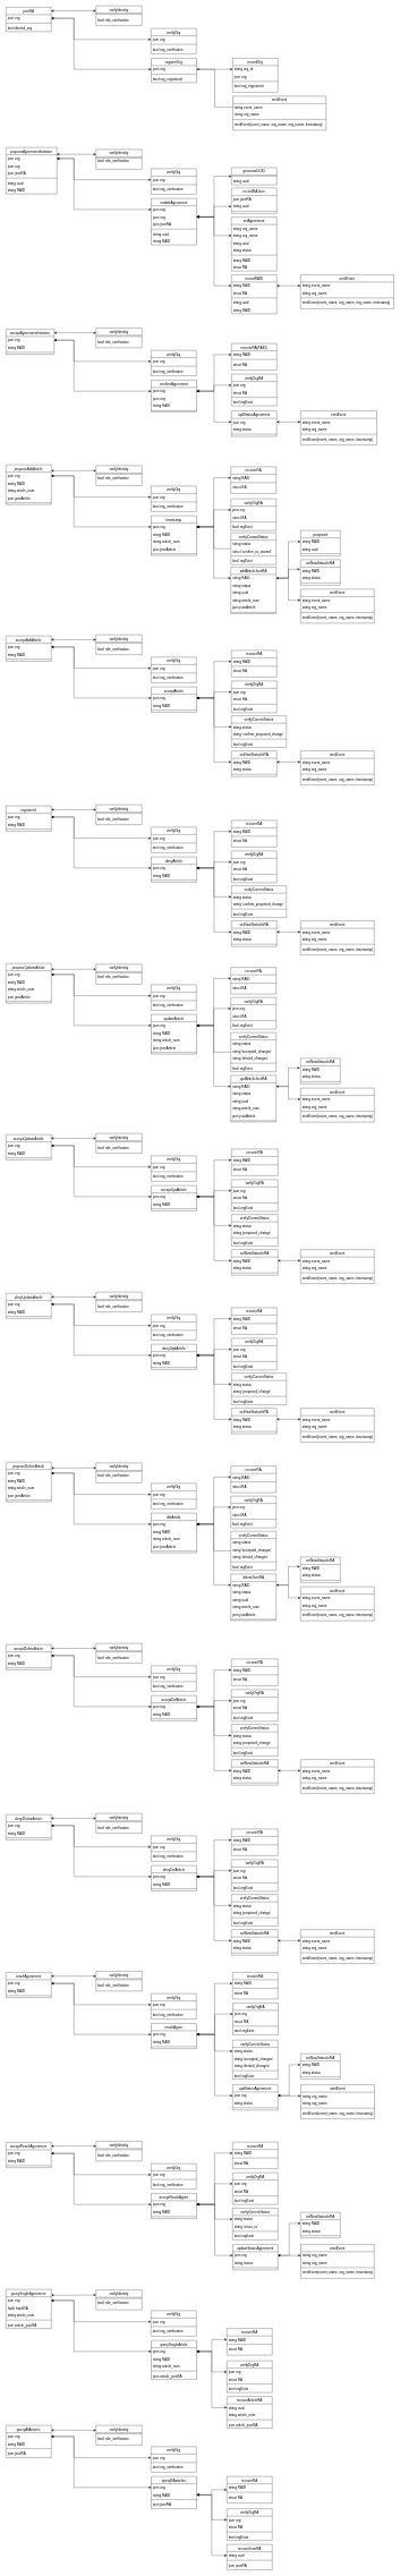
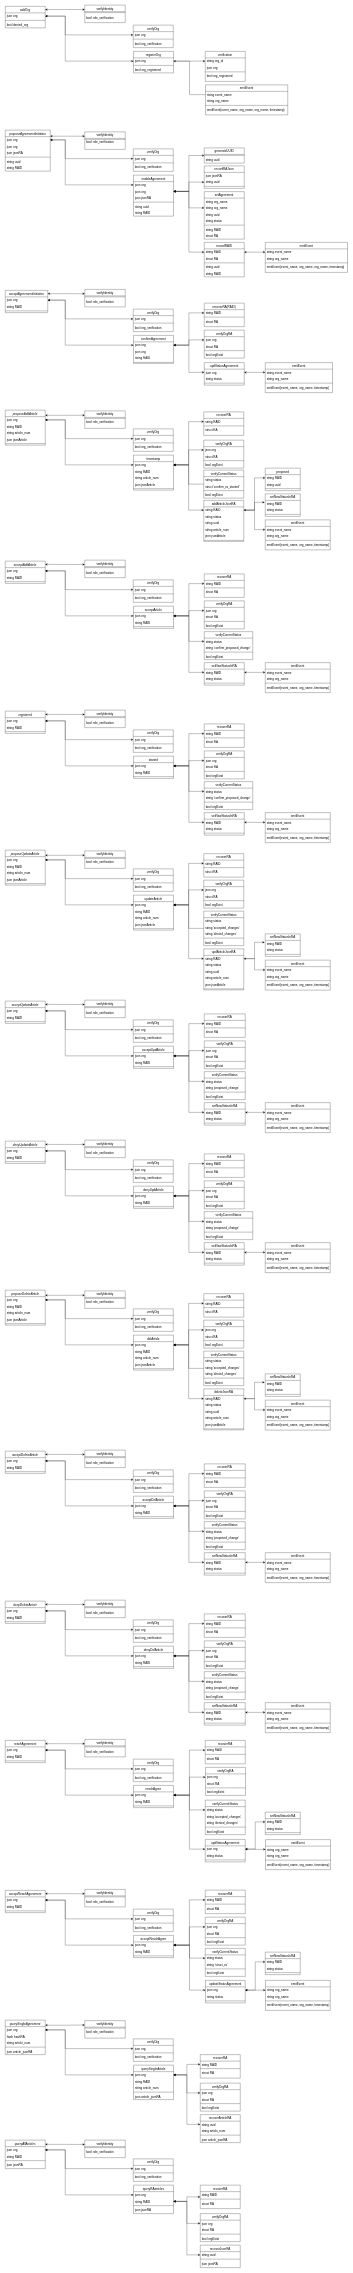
- <mxCell id="3" value="jsonRA" style="swimlane;fontStyle=2;align=center;verticalAlign=top;childLayout=stackLayout;horizontal=1;startSize=26;horizontalStack=0;resizeParent=1;resizeLast=0;collapsible=1;marginBottom=0;rounded=0;shadow=0;strokeWidth=1;" parent="2" vertex="1"><mxGeometry y="5" width="160" height="86" as="geometry"><mxRectangle x="230" y="140" width="160" height="26" as="alternateBounds" /></mxGeometry></mxCell>
+ <mxCell id="3" value="addOrg" style="swimlane;fontStyle=2;align=center;verticalAlign=top;childLayout=stackLayout;horizontal=1;startSize=26;horizontalStack=0;resizeParent=1;resizeLast=0;collapsible=1;marginBottom=0;rounded=0;shadow=0;strokeWidth=1;" parent="2" vertex="1"><mxGeometry y="5" width="160" height="86" as="geometry"><mxRectangle x="230" y="140" width="160" height="26" as="alternateBounds" /></mxGeometry></mxCell>
- <mxCell id="21" value="recordOrg" style="swimlane;fontStyle=0;align=center;verticalAlign=top;childLayout=stackLayout;horizontal=1;startSize=26;horizontalStack=0;resizeParent=1;resizeLast=0;collapsible=1;marginBottom=0;rounded=0;shadow=0;strokeWidth=1;" parent="2" vertex="1"><mxGeometry x="800" y="185" width="160" height="120" as="geometry"><mxRectangle x="550" y="140" width="160" height="26" as="alternateBounds" /></mxGeometry></mxCell>
+ <mxCell id="21" value="verification" style="swimlane;fontStyle=0;align=center;verticalAlign=top;childLayout=stackLayout;horizontal=1;startSize=26;horizontalStack=0;resizeParent=1;resizeLast=0;collapsible=1;marginBottom=0;rounded=0;shadow=0;strokeWidth=1;" parent="2" vertex="1"><mxGeometry x="800" y="185" width="160" height="120" as="geometry"><mxRectangle x="550" y="140" width="160" height="26" as="alternateBounds" /></mxGeometry></mxCell>
- <mxCell id="256" value="denyArticle" style="swimlane;fontStyle=0;align=center;verticalAlign=top;childLayout=stackLayout;horizontal=1;startSize=26;horizontalStack=0;resizeParent=1;resizeLast=0;collapsible=1;marginBottom=0;rounded=0;shadow=0;strokeWidth=1;" vertex="1" parent="1"><mxGeometry x="533" y="3024" width="160" height="89" as="geometry"><mxRectangle x="550" y="140" width="160" height="26" as="alternateBounds" /></mxGeometry></mxCell>
+ <mxCell id="256" value="started" style="swimlane;fontStyle=0;align=center;verticalAlign=top;childLayout=stackLayout;horizontal=1;startSize=26;horizontalStack=0;resizeParent=1;resizeLast=0;collapsible=1;marginBottom=0;rounded=0;shadow=0;strokeWidth=1;" vertex="1" parent="1"><mxGeometry x="533" y="3024" width="160" height="89" as="geometry"><mxRectangle x="550" y="140" width="160" height="26" as="alternateBounds" /></mxGeometry></mxCell>
